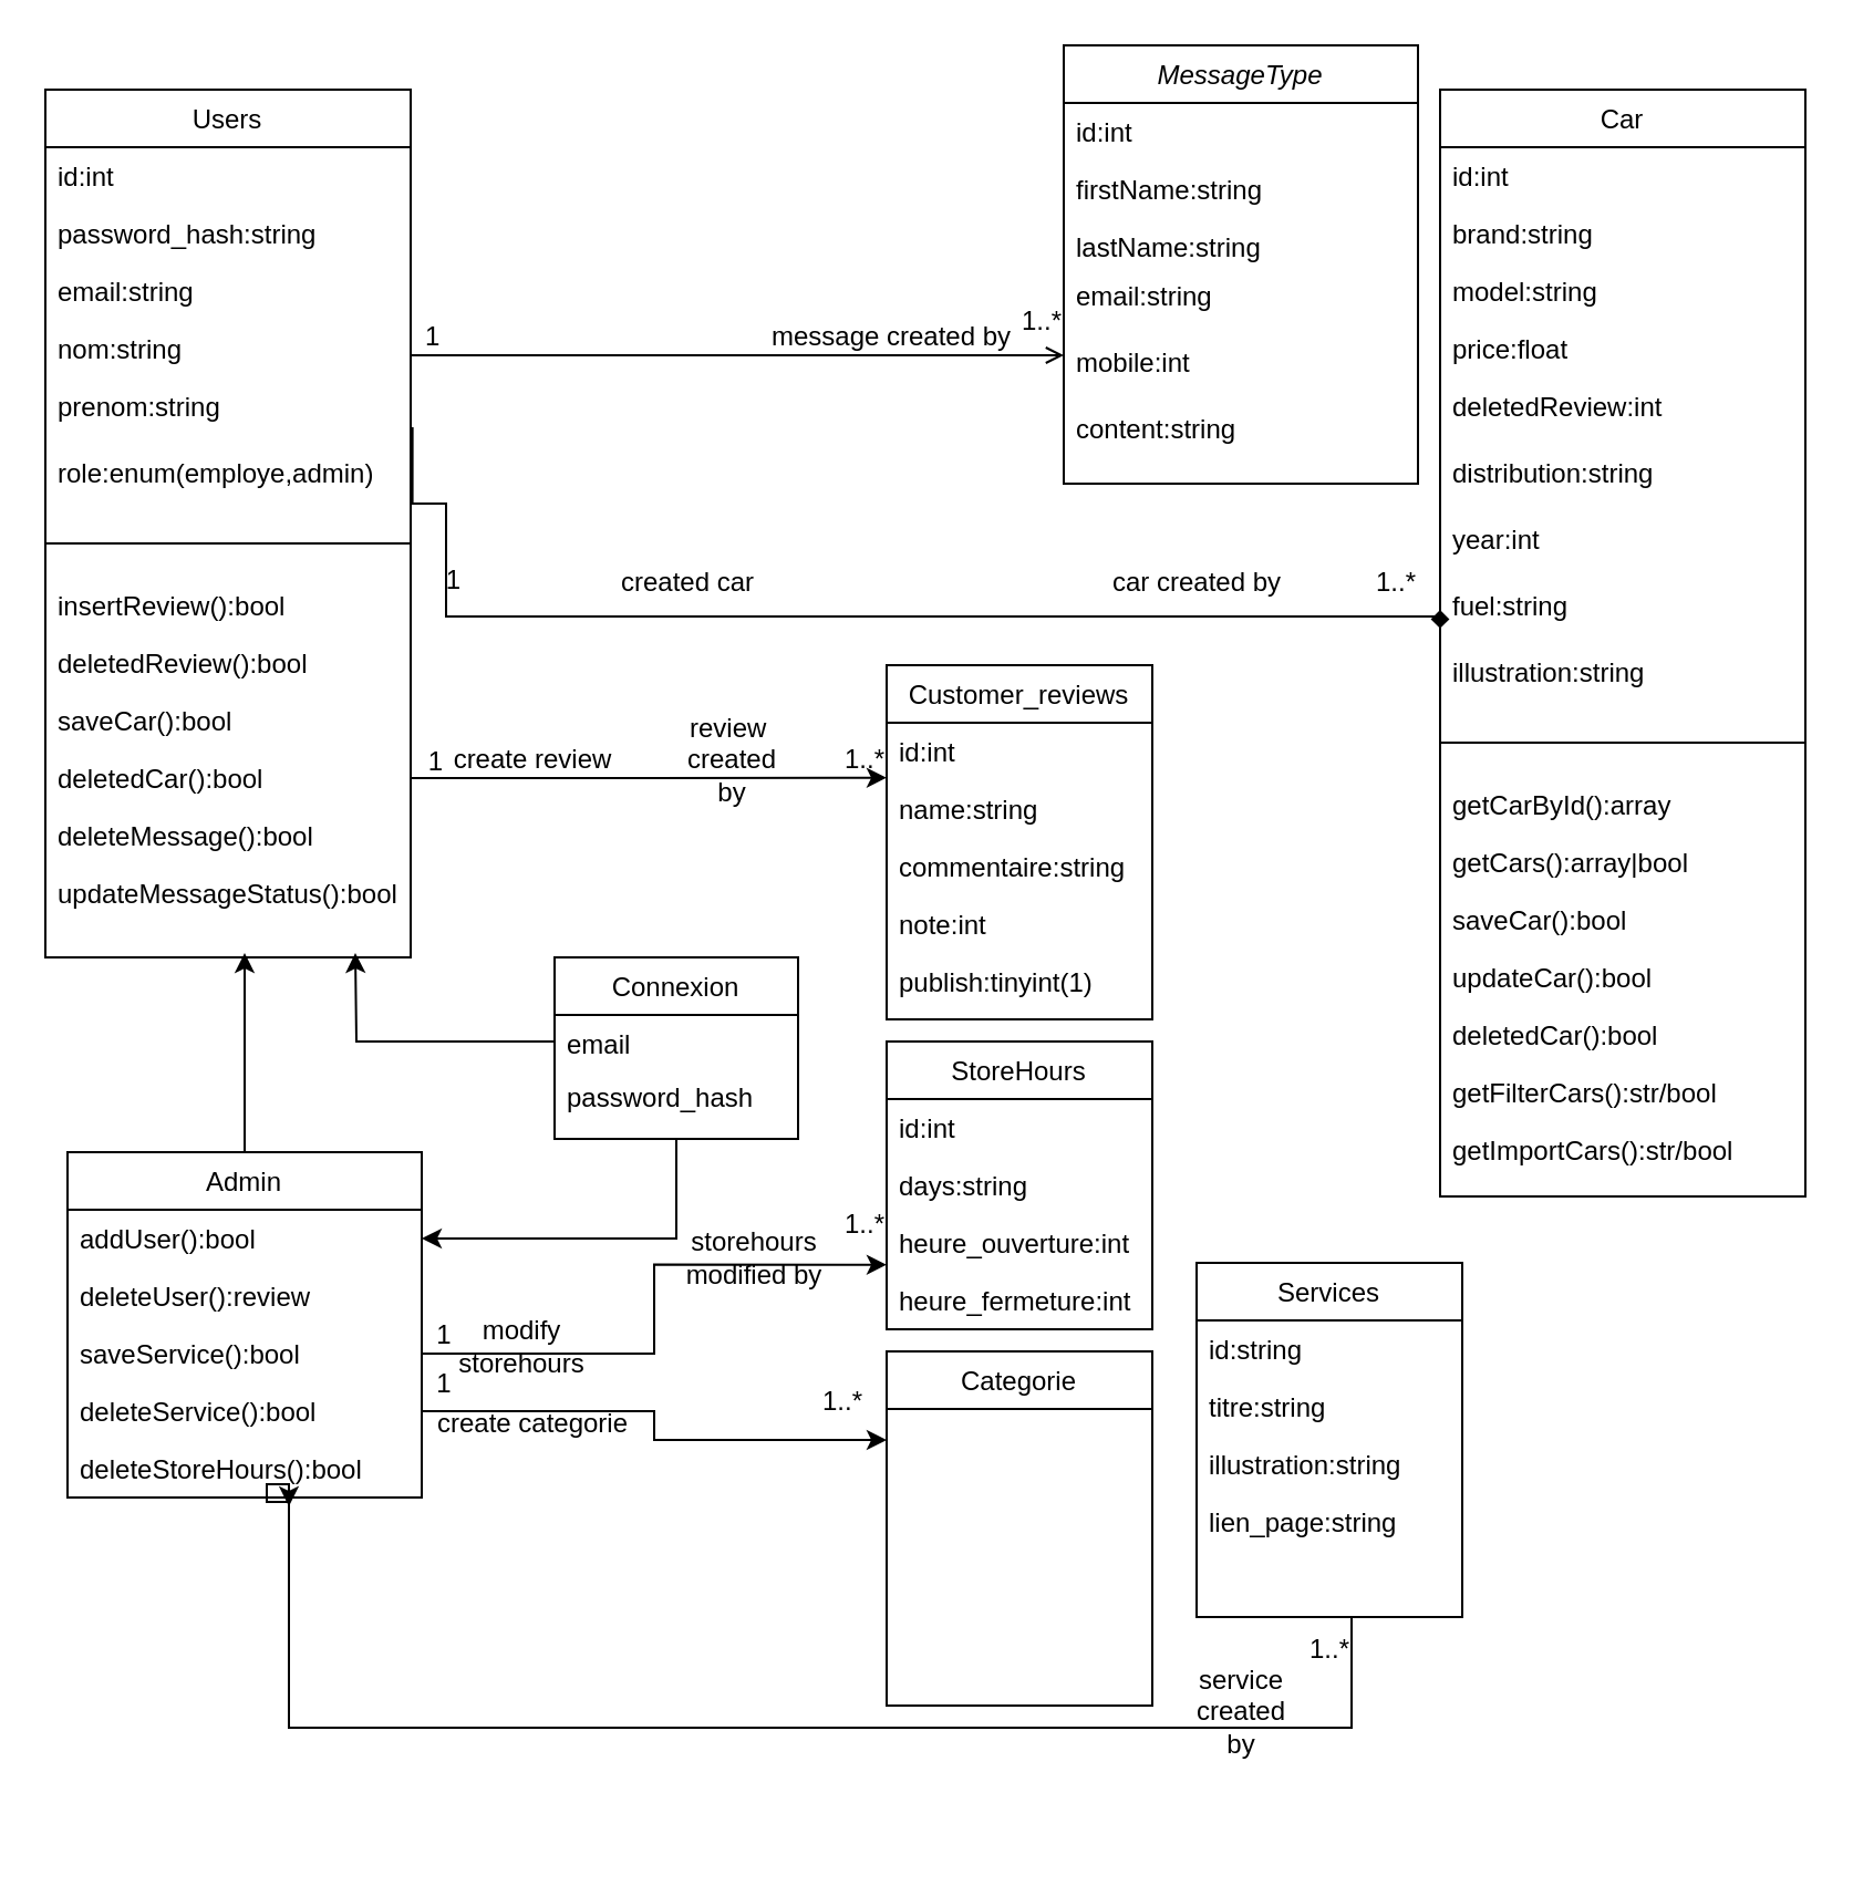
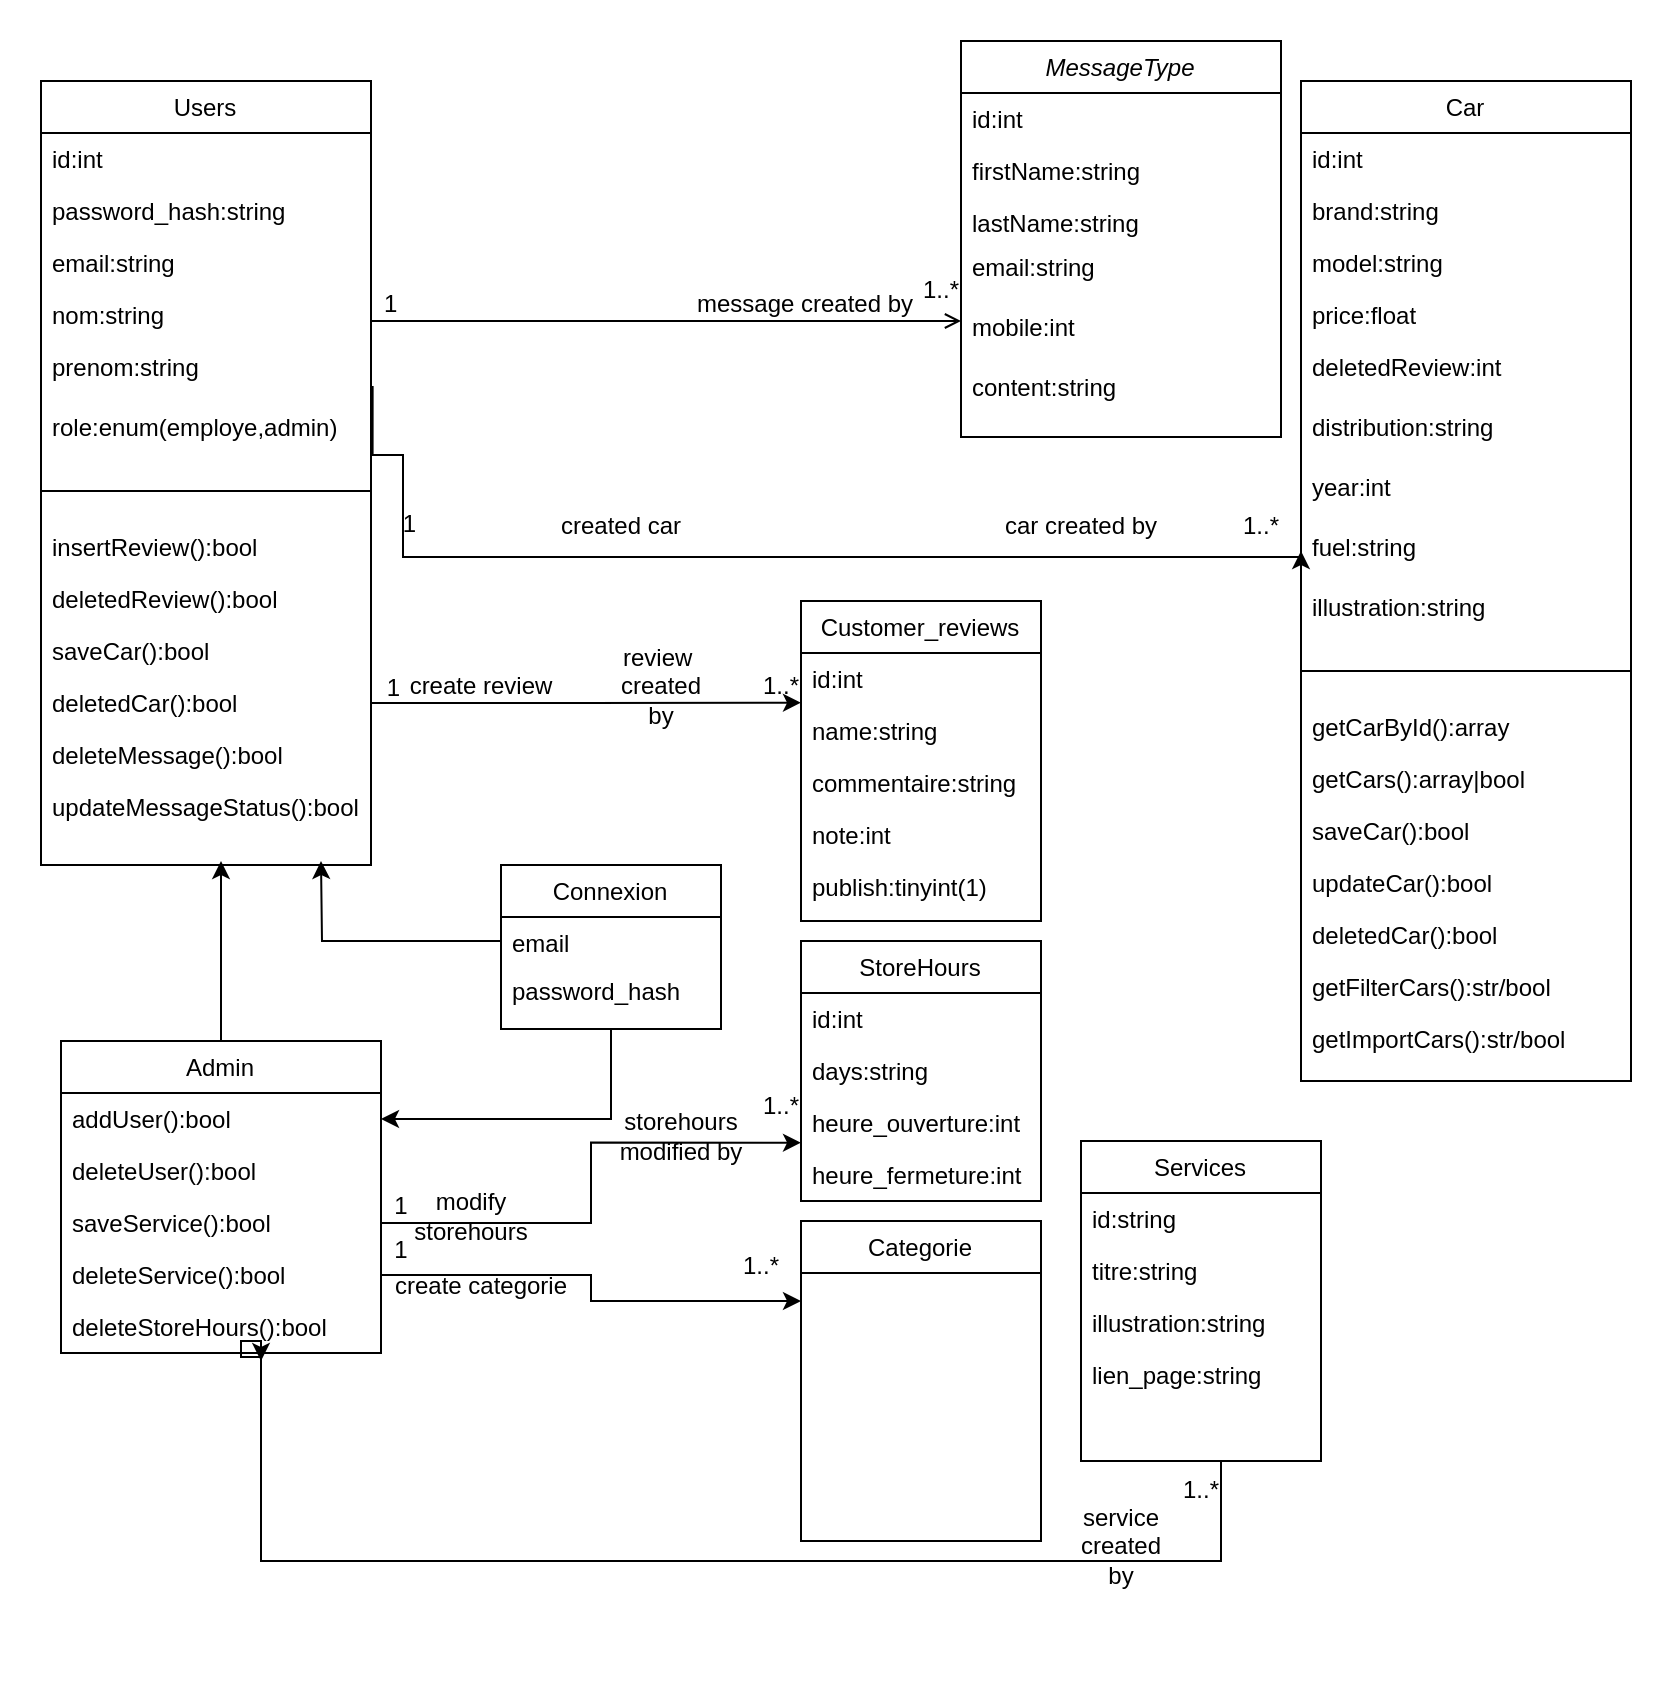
- <mxCell id="75" style="edgeStyle=orthogonalEdgeStyle;rounded=0;orthogonalLoop=1;jettySize=auto;html=1;exitX=1.005;exitY=0.75;exitDx=0;exitDy=0;entryX=0;entryY=0.5;entryDx=0;entryDy=0;exitPerimeter=0;endArrow=diamond;" edge="1" parent="1" source="26" target="65"><mxGeometry relative="1" as="geometry"><mxPoint x="660" y="278" as="targetPoint" /><mxPoint x="199.95" y="227.16" as="sourcePoint" /><Array as="points"><mxPoint x="186" y="227" /><mxPoint x="201" y="227" /><mxPoint x="201" y="278" /><mxPoint x="650" y="278" /></Array></mxGeometry></mxCell>
+ <mxCell id="75" style="edgeStyle=orthogonalEdgeStyle;rounded=0;orthogonalLoop=1;jettySize=auto;html=1;exitX=1.005;exitY=0.75;exitDx=0;exitDy=0;entryX=0;entryY=0.5;entryDx=0;entryDy=0;exitPerimeter=0;" edge="1" parent="1" source="26" target="65"><mxGeometry relative="1" as="geometry"><mxPoint x="660" y="278" as="targetPoint" /><mxPoint x="199.95" y="227.16" as="sourcePoint" /><Array as="points"><mxPoint x="186" y="227" /><mxPoint x="201" y="227" /><mxPoint x="201" y="278" /><mxPoint x="650" y="278" /></Array></mxGeometry></mxCell>
- <mxCell id="12" value="deleteUser():review" style="text;align=left;verticalAlign=top;spacingLeft=4;spacingRight=4;overflow=hidden;rotatable=0;points=[[0,0.5],[1,0.5]];portConstraint=eastwest;rounded=0;shadow=0;html=0;" parent="10" vertex="1"><mxGeometry y="52" width="160" height="26" as="geometry" /></mxCell>
+ <mxCell id="12" value="deleteUser():bool" style="text;align=left;verticalAlign=top;spacingLeft=4;spacingRight=4;overflow=hidden;rotatable=0;points=[[0,0.5],[1,0.5]];portConstraint=eastwest;rounded=0;shadow=0;html=0;" parent="10" vertex="1"><mxGeometry y="52" width="160" height="26" as="geometry" /></mxCell>
